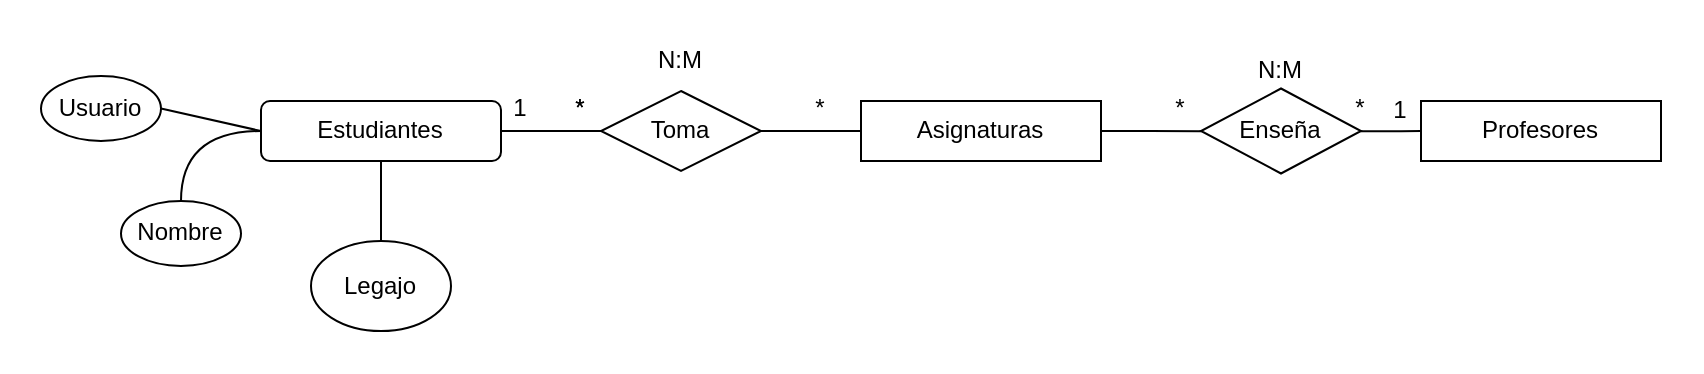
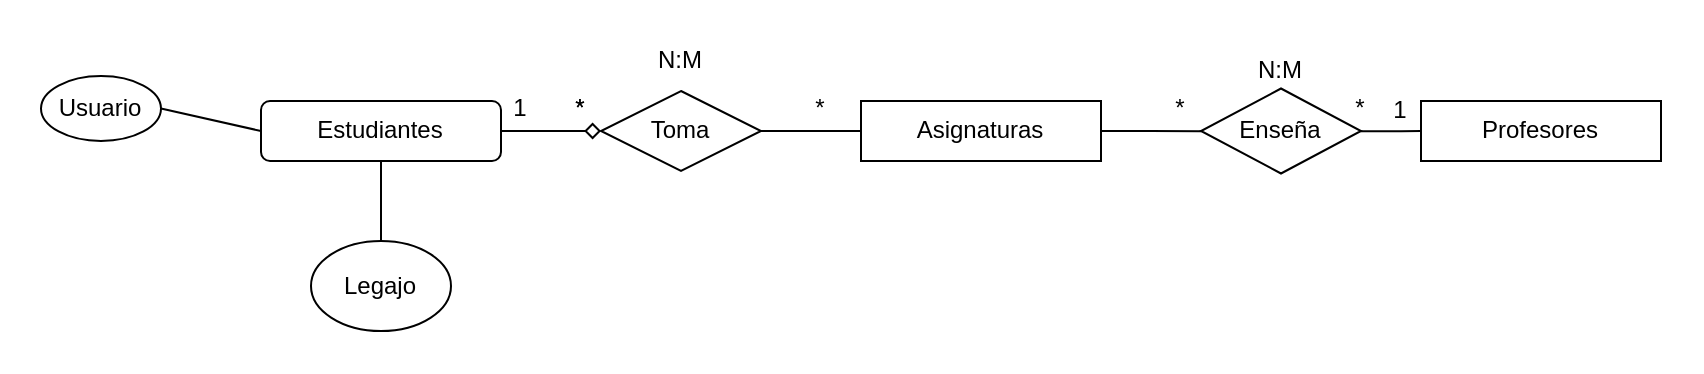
- <mxCell id="2" value="" style="edgeStyle=orthogonalEdgeStyle;rounded=0;orthogonalLoop=1;jettySize=auto;html=1;endArrow=none;endFill=0;" edge="1" parent="1" source="5" target="10"><mxGeometry relative="1" as="geometry" /></mxCell>
+ <mxCell id="2" value="" style="edgeStyle=orthogonalEdgeStyle;rounded=0;orthogonalLoop=1;jettySize=auto;html=1;endArrow=diamond;endFill=0;" edge="1" parent="1" source="5" target="10"><mxGeometry relative="1" as="geometry" /></mxCell>
- <mxCell id="4" value="" style="edgeStyle=orthogonalEdgeStyle;rounded=0;orthogonalLoop=1;jettySize=auto;html=1;endArrow=none;endFill=0;curved=1;" edge="1" parent="1" source="5" target="23"><mxGeometry relative="1" as="geometry" /></mxCell>
- <mxCell id="23" value="Nombre" style="ellipse;whiteSpace=wrap;html=1;rounded=0;" vertex="1" parent="1"><mxGeometry x="60" y="100" width="60" height="32.5" as="geometry" /></mxCell>
